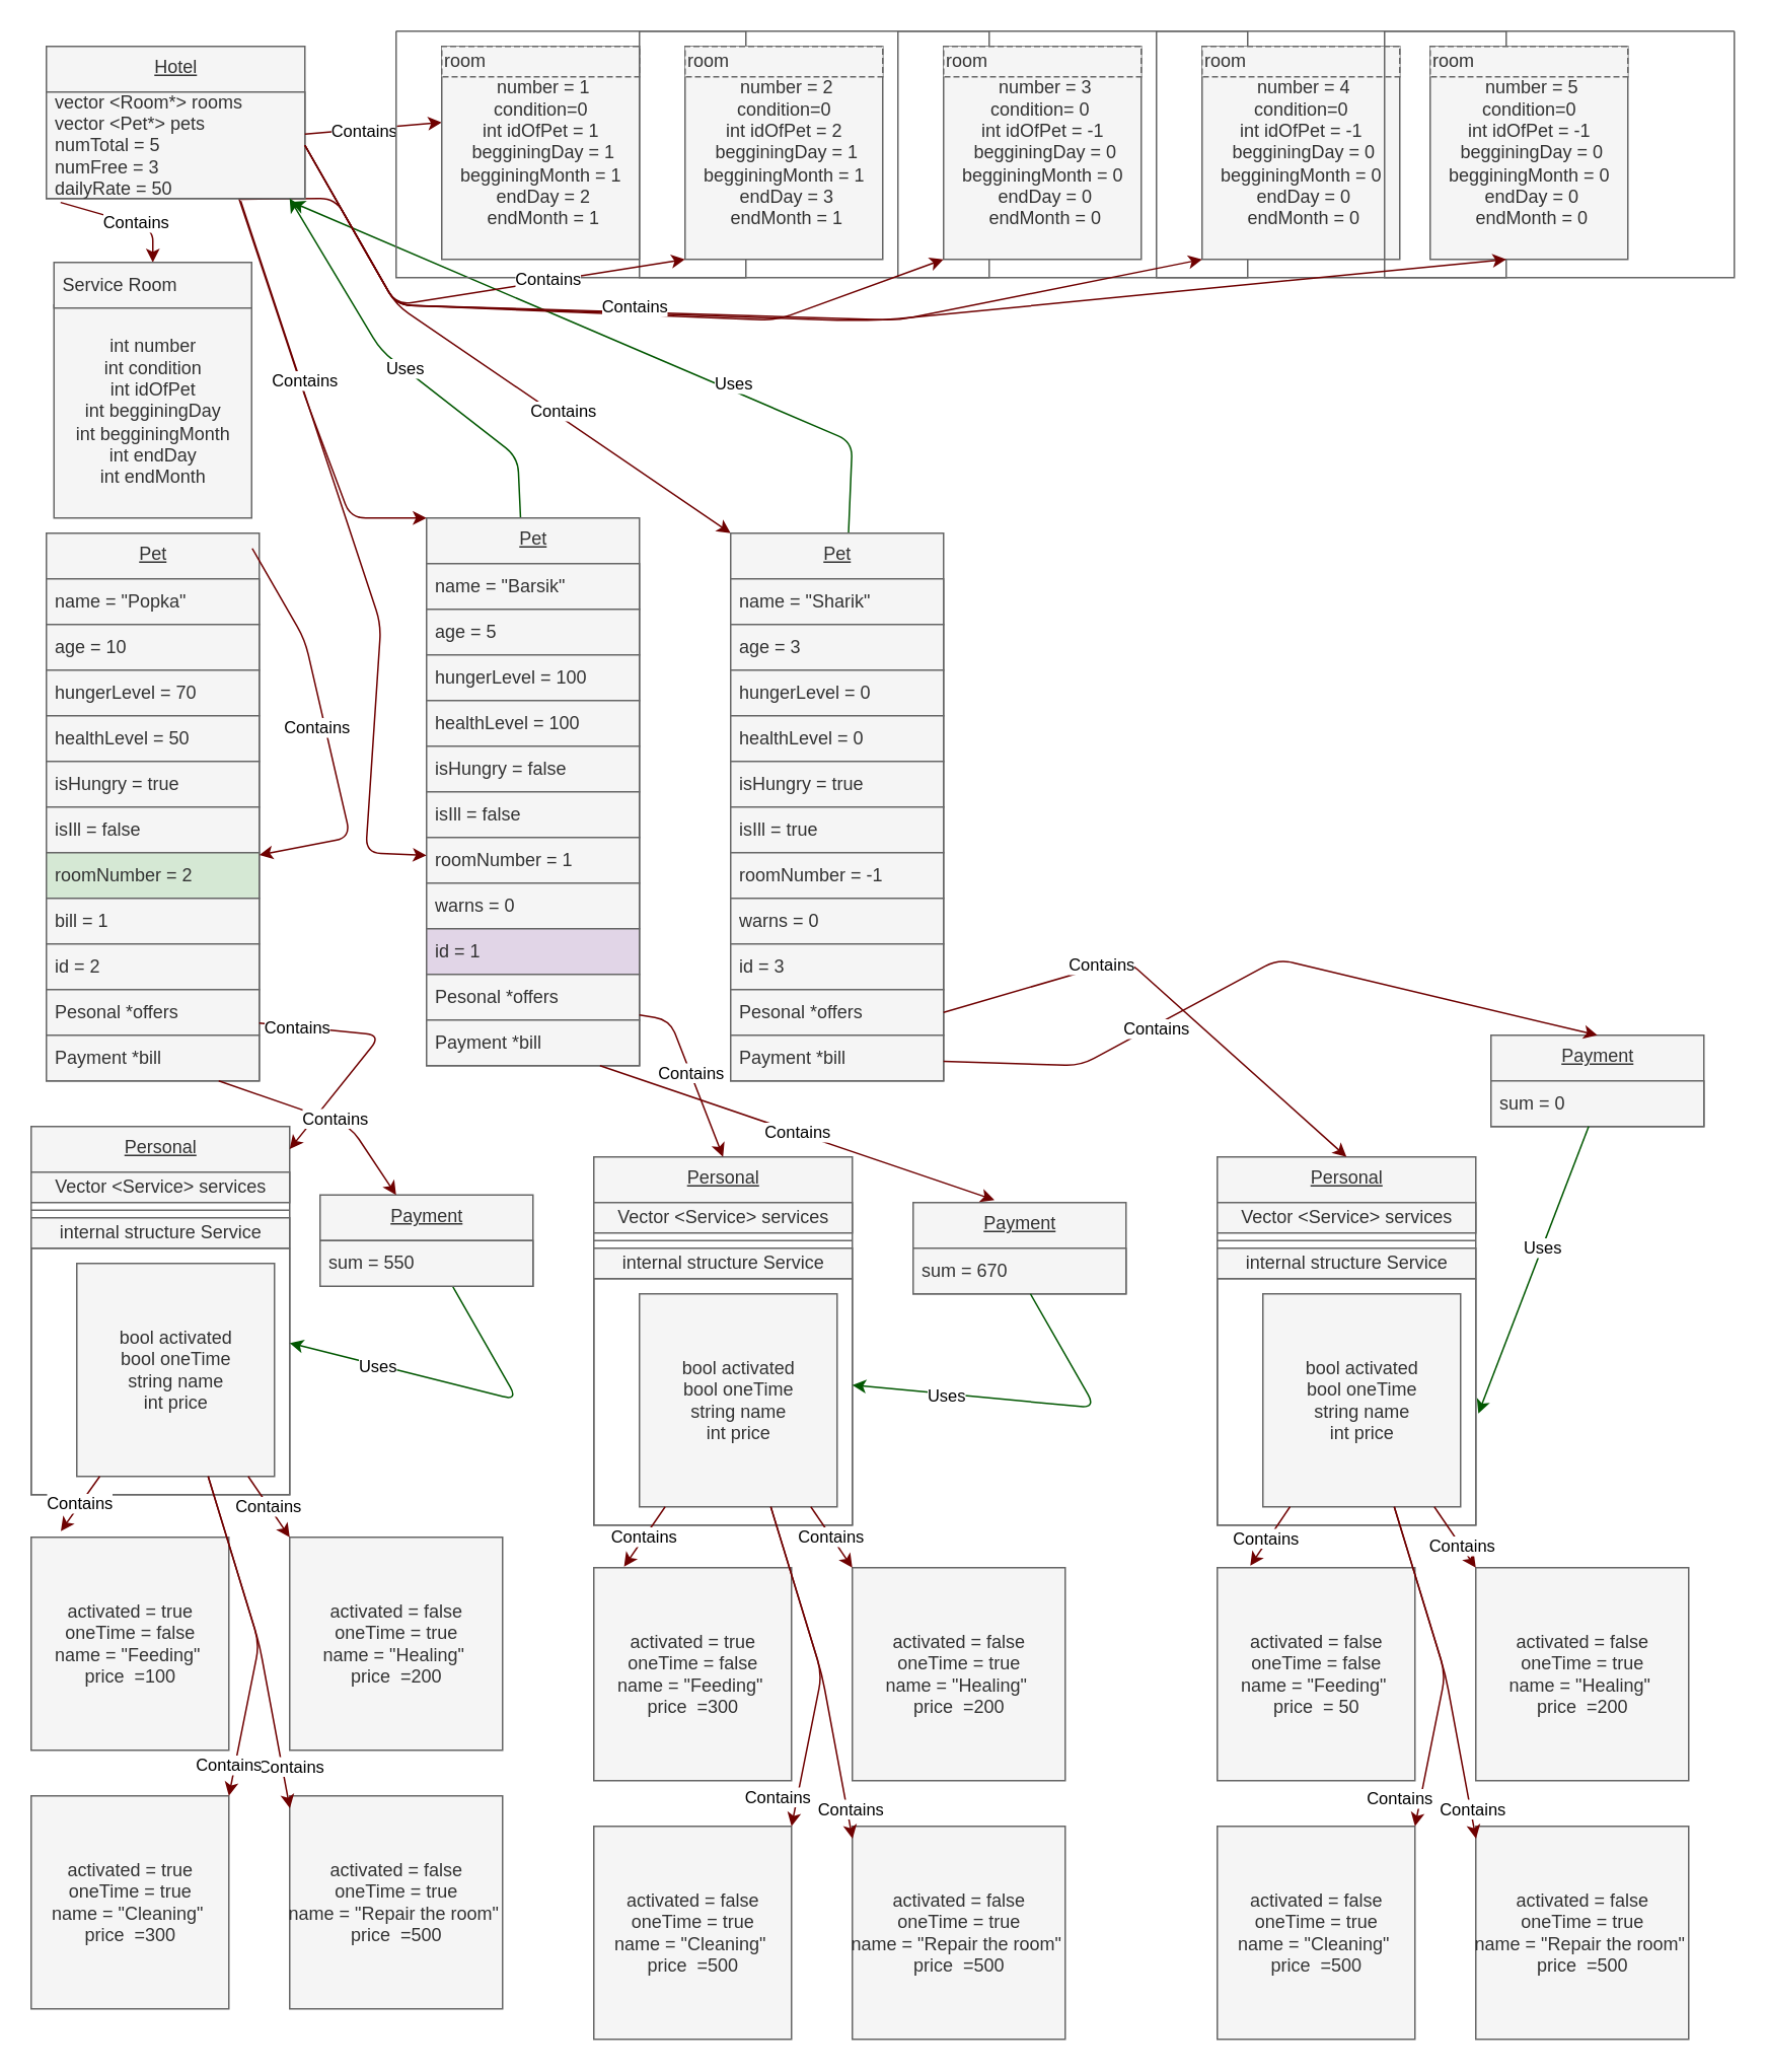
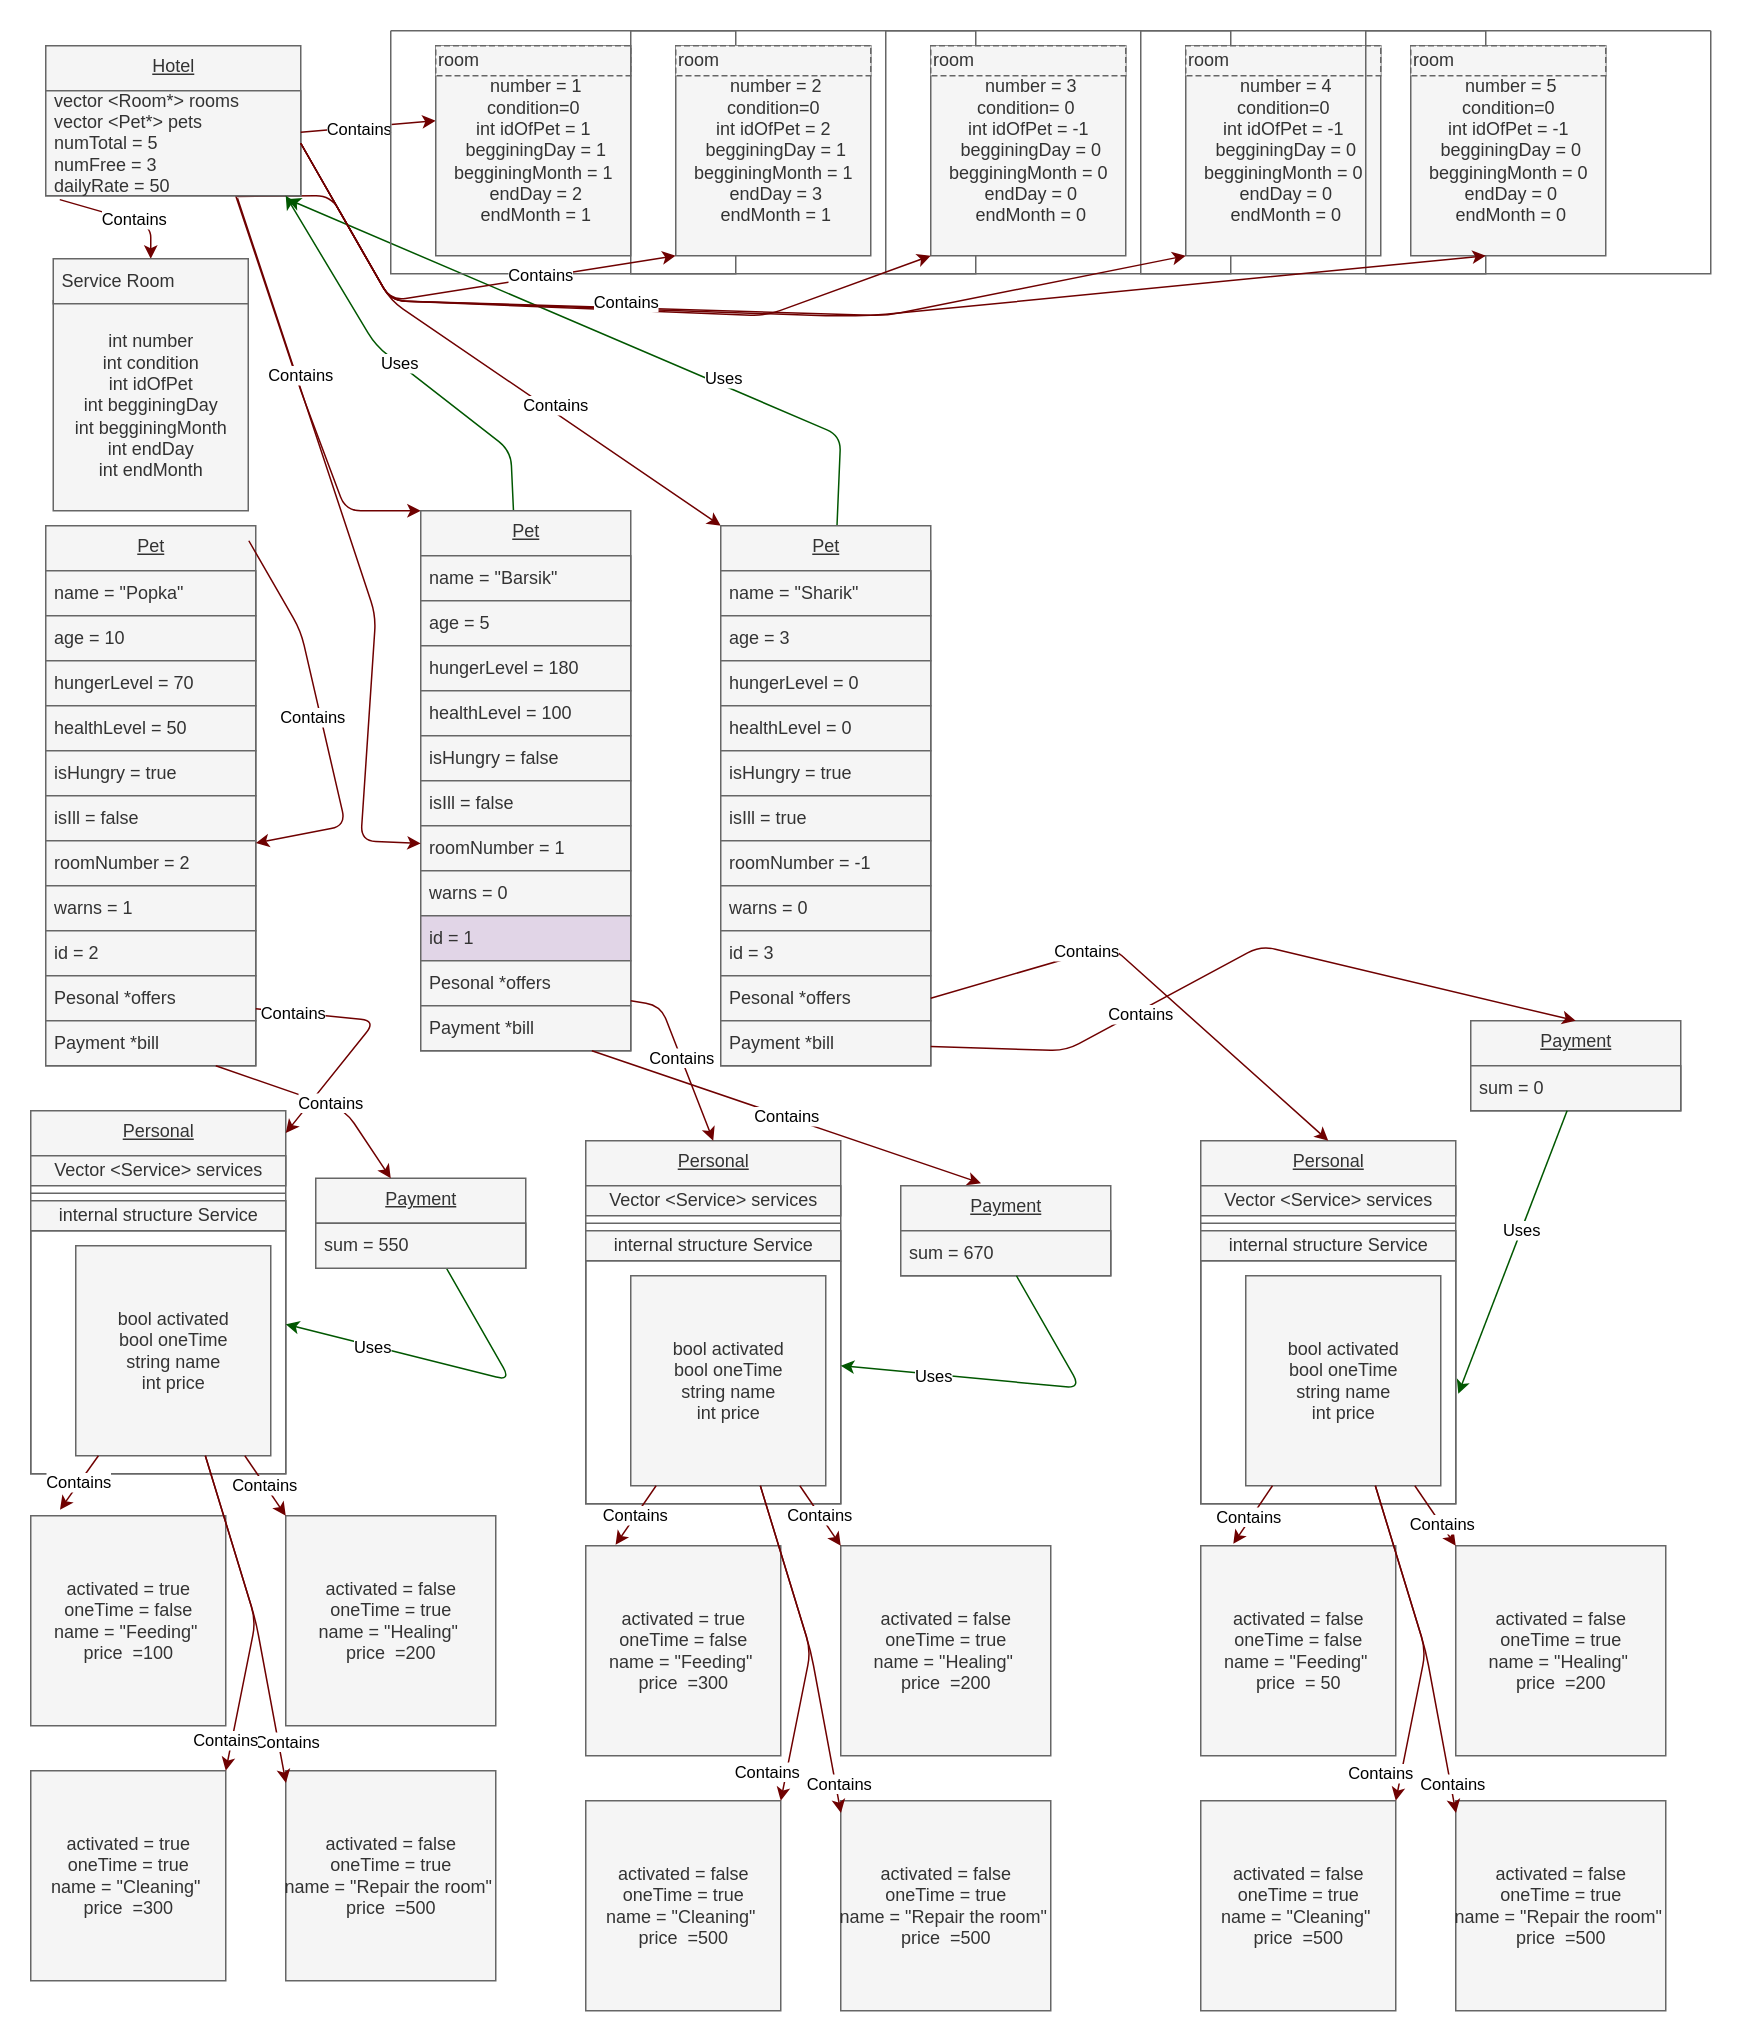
- <mxCell id="12" value="hungerLevel = 100" style="html=1;strokeColor=#666666;fillColor=#f5f5f5;align=left;verticalAlign=middle;spacingLeft=4;spacingRight=4;rotatable=0;points=[[0,0.5],[1,0.5]];resizeWidth=1;fontColor=#333333;" parent="9" vertex="1"><mxGeometry y="90" width="140" height="30" as="geometry" /></mxCell>
+ <mxCell id="12" value="hungerLevel = 180" style="html=1;strokeColor=#666666;fillColor=#f5f5f5;align=left;verticalAlign=middle;spacingLeft=4;spacingRight=4;rotatable=0;points=[[0,0.5],[1,0.5]];resizeWidth=1;fontColor=#333333;" parent="9" vertex="1"><mxGeometry y="90" width="140" height="30" as="geometry" /></mxCell>
- <mxCell id="29" value="roomNumber = 2" style="html=1;strokeColor=#666666;fillColor=#d5e8d4;align=left;verticalAlign=middle;spacingLeft=4;spacingRight=4;rotatable=0;points=[[0,0.5],[1,0.5]];resizeWidth=1;fontColor=#333333;" parent="22" vertex="1"><mxGeometry y="210" width="140" height="30" as="geometry" /></mxCell>
+ <mxCell id="29" value="roomNumber = 2" style="html=1;strokeColor=#666666;fillColor=#f5f5f5;align=left;verticalAlign=middle;spacingLeft=4;spacingRight=4;rotatable=0;points=[[0,0.5],[1,0.5]];resizeWidth=1;fontColor=#333333;" parent="22" vertex="1"><mxGeometry y="210" width="140" height="30" as="geometry" /></mxCell>
- <mxCell id="30" value="bill = 1" style="html=1;strokeColor=#666666;fillColor=#f5f5f5;align=left;verticalAlign=middle;spacingLeft=4;spacingRight=4;rotatable=0;points=[[0,0.5],[1,0.5]];resizeWidth=1;fontColor=#333333;" parent="22" vertex="1"><mxGeometry y="240" width="140" height="30" as="geometry" /></mxCell>
+ <mxCell id="30" value="warns = 1" style="html=1;strokeColor=#666666;fillColor=#f5f5f5;align=left;verticalAlign=middle;spacingLeft=4;spacingRight=4;rotatable=0;points=[[0,0.5],[1,0.5]];resizeWidth=1;fontColor=#333333;" parent="22" vertex="1"><mxGeometry y="240" width="140" height="30" as="geometry" /></mxCell>
